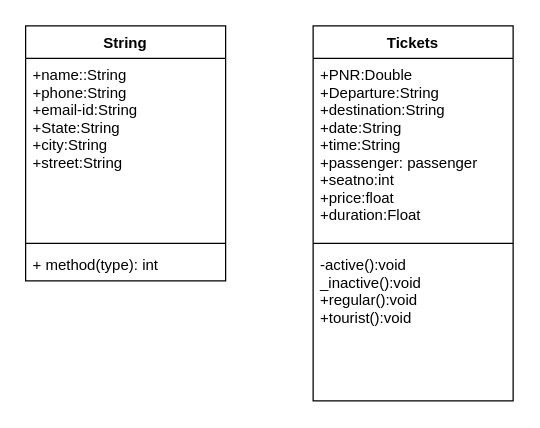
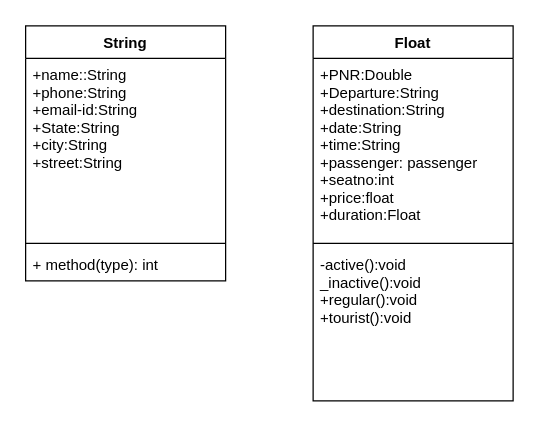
- <mxCell id="2" value="Tickets" style="swimlane;fontStyle=1;align=center;verticalAlign=top;childLayout=stackLayout;horizontal=1;startSize=26;horizontalStack=0;resizeParent=1;resizeParentMax=0;resizeLast=0;collapsible=1;marginBottom=0;" vertex="1" parent="1"><mxGeometry x="250" y="20" width="160" height="300" as="geometry" /></mxCell>
+ <mxCell id="2" value="Float" style="swimlane;fontStyle=1;align=center;verticalAlign=top;childLayout=stackLayout;horizontal=1;startSize=26;horizontalStack=0;resizeParent=1;resizeParentMax=0;resizeLast=0;collapsible=1;marginBottom=0;" vertex="1" parent="1"><mxGeometry x="250" y="20" width="160" height="300" as="geometry" /></mxCell>
